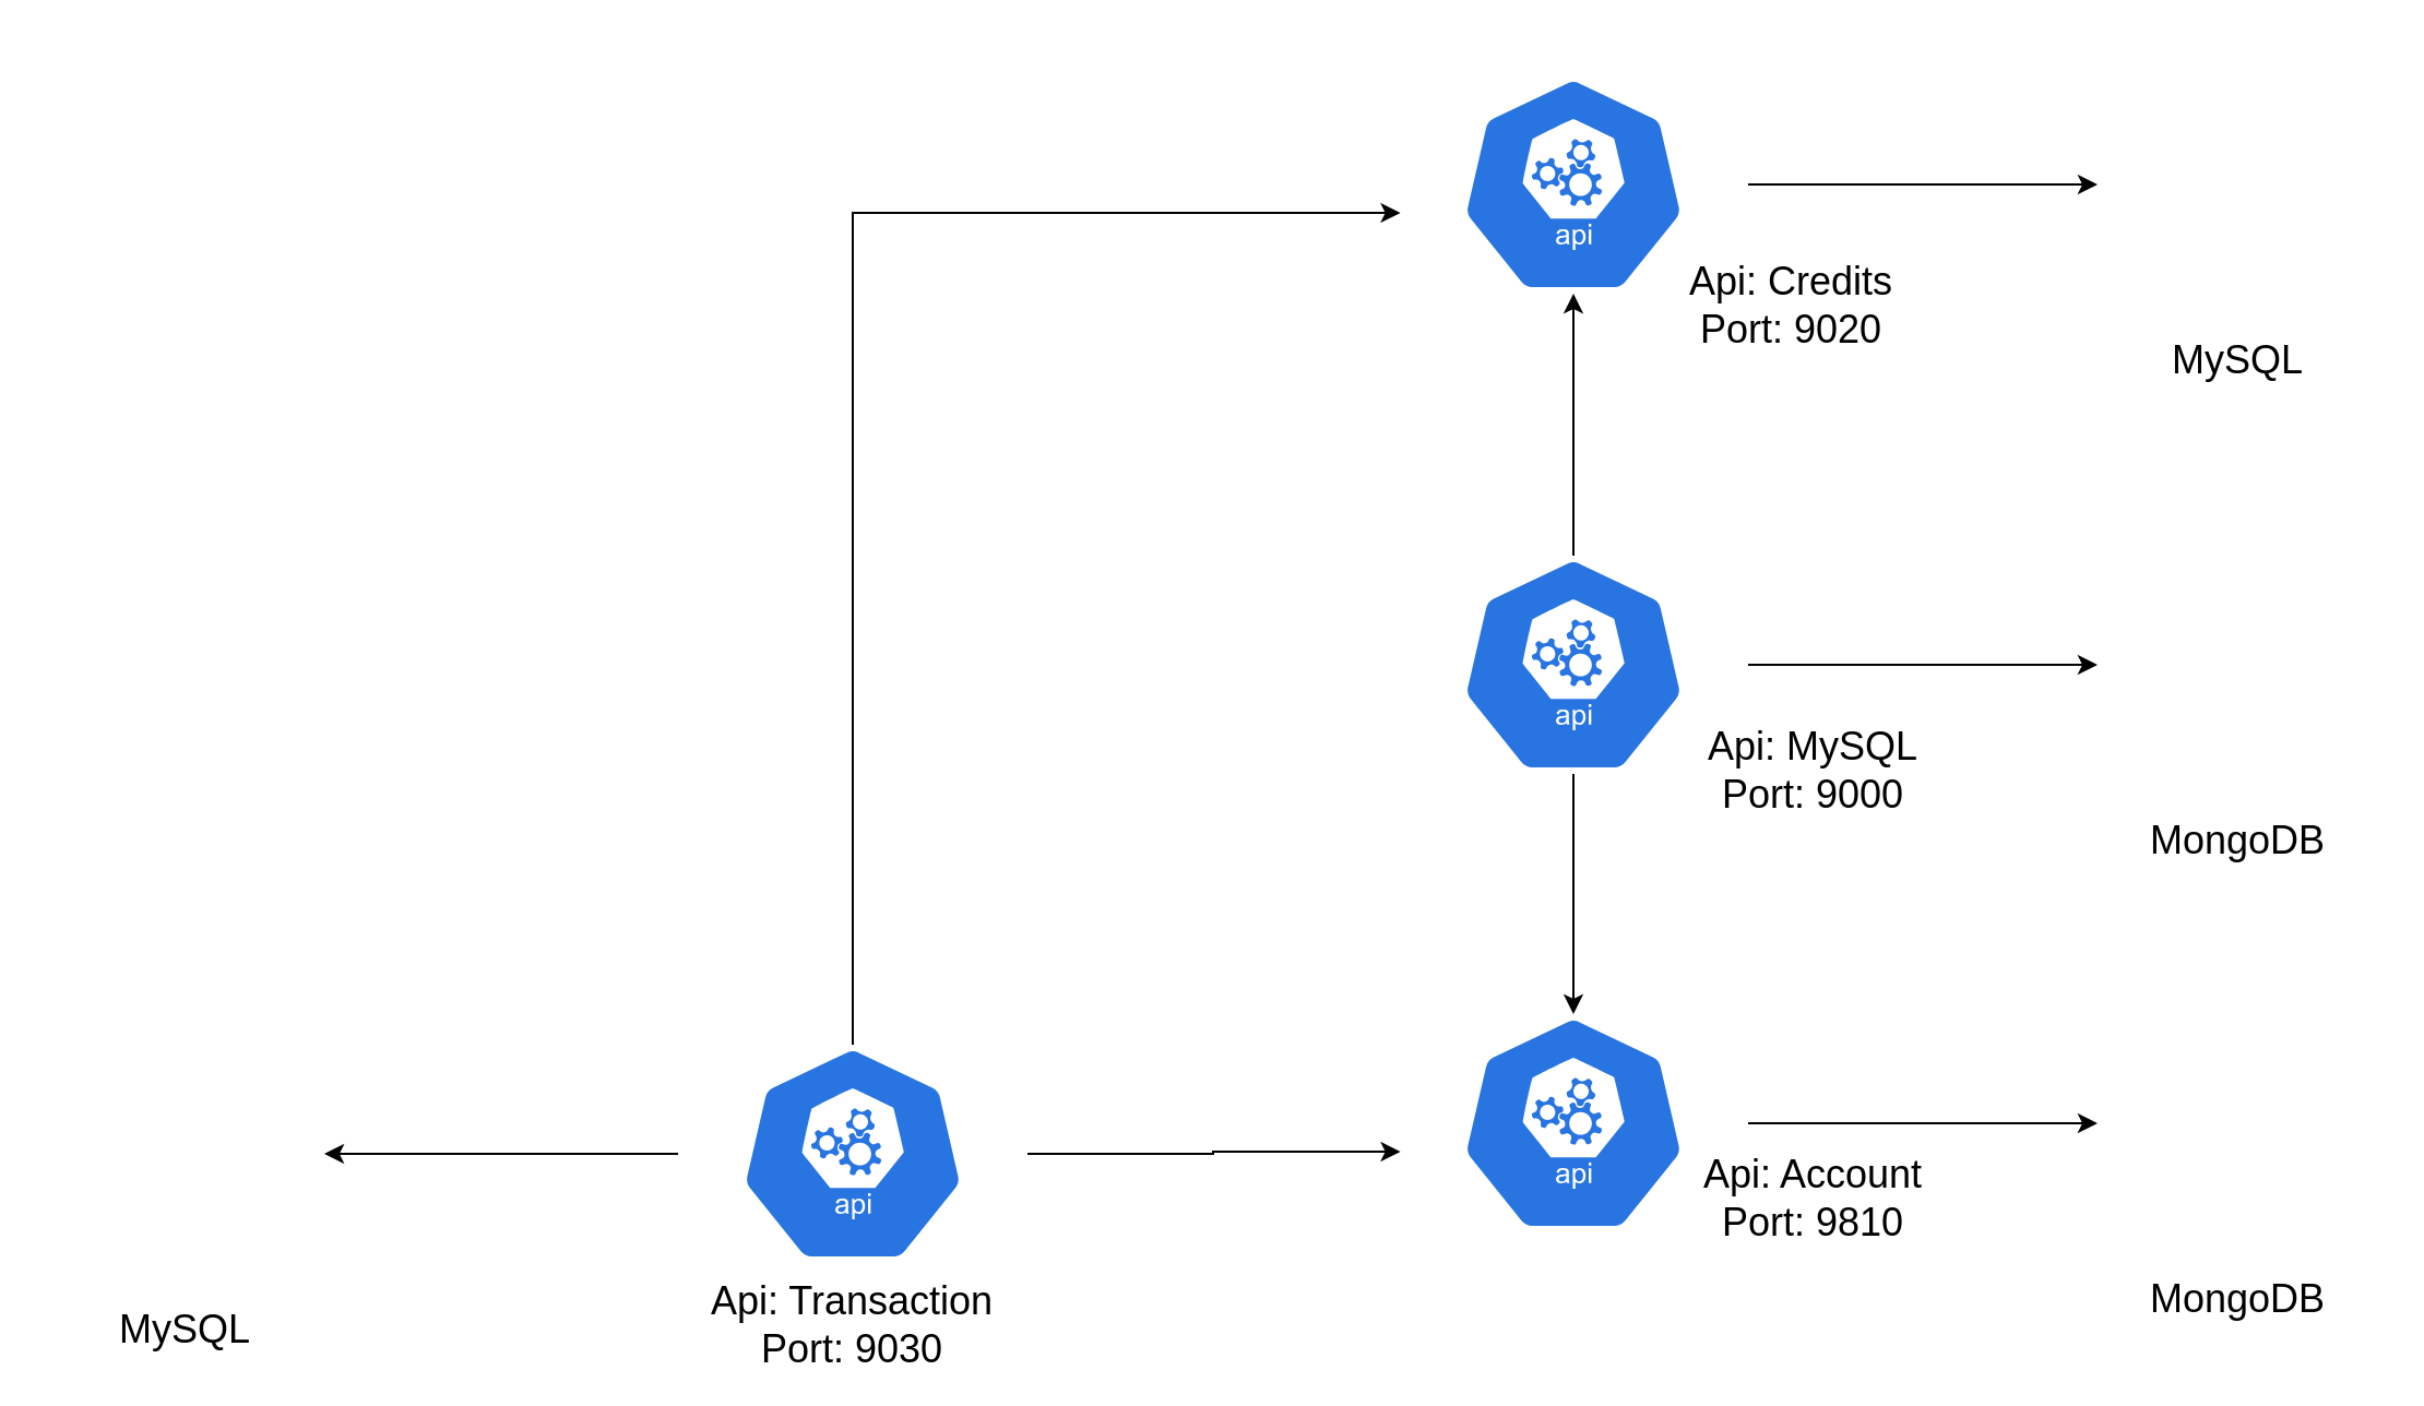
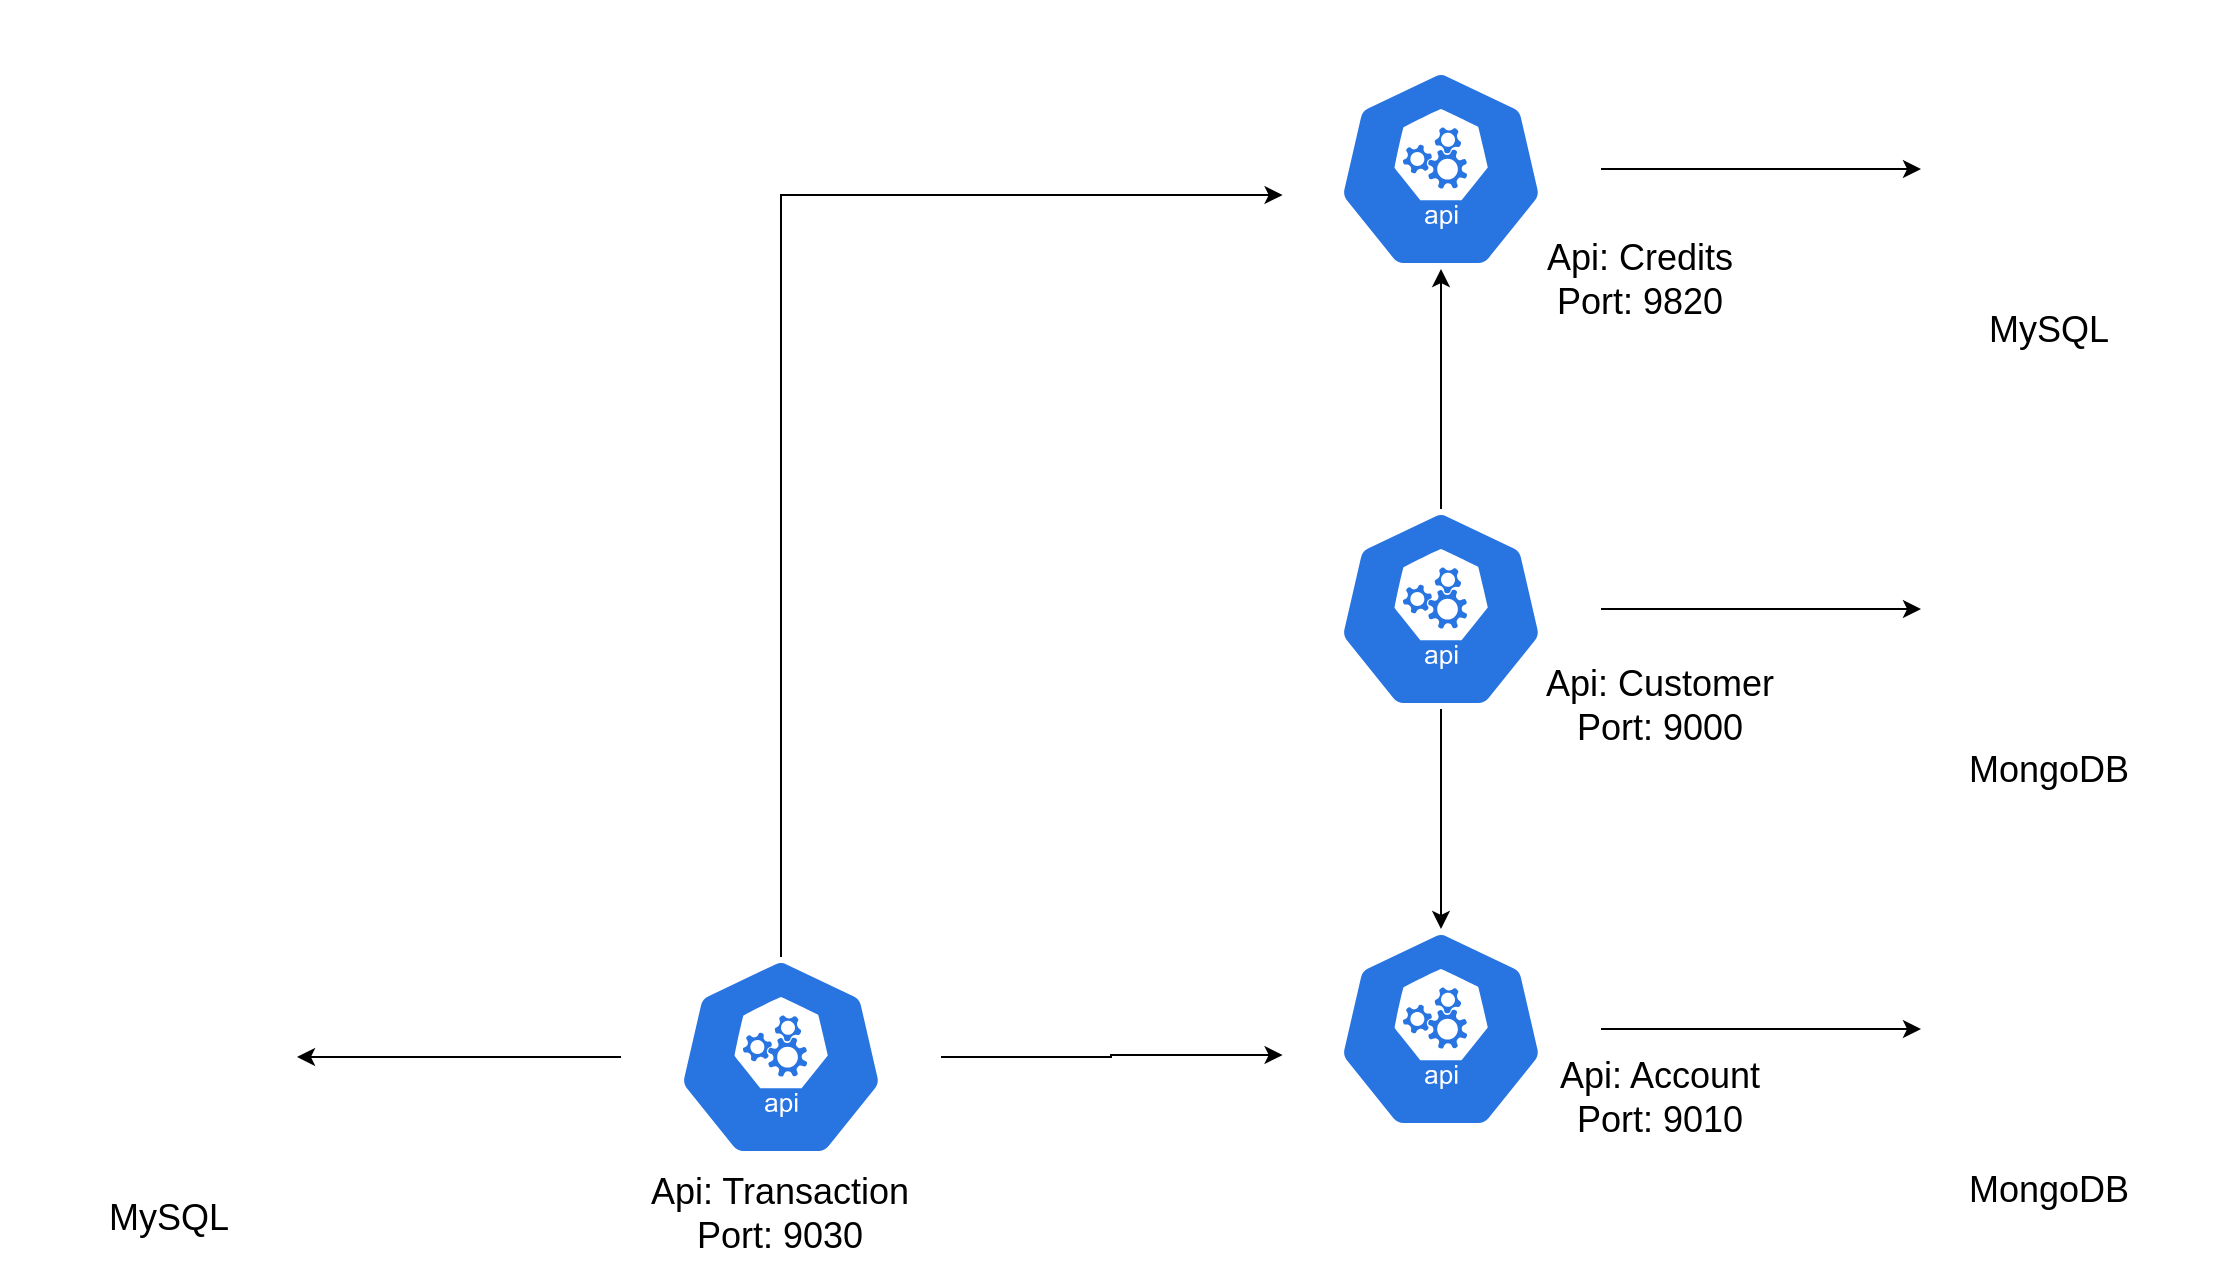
- <mxCell id="15" value="&lt;font style=&quot;font-size: 18px;&quot;&gt;Api: Credits&lt;br&gt;Port: 9020&lt;/font&gt;" style="text;html=1;strokeColor=none;fillColor=none;align=center;verticalAlign=middle;whiteSpace=wrap;rounded=0;" vertex="1" parent="1"><mxGeometry x="760" y="125" width="120" height="30" as="geometry" /></mxCell>
+ <mxCell id="15" value="&lt;font style=&quot;font-size: 18px;&quot;&gt;Api: Credits&lt;br&gt;Port: 9820&lt;/font&gt;" style="text;html=1;strokeColor=none;fillColor=none;align=center;verticalAlign=middle;whiteSpace=wrap;rounded=0;" vertex="1" parent="1"><mxGeometry x="760" y="125" width="120" height="30" as="geometry" /></mxCell>
- <mxCell id="8" value="&lt;font style=&quot;font-size: 18px;&quot;&gt;Api: MySQL&lt;br&gt;Port: 9000&lt;/font&gt;" style="text;html=1;strokeColor=none;fillColor=none;align=center;verticalAlign=middle;whiteSpace=wrap;rounded=0;" vertex="1" parent="1"><mxGeometry x="770" y="338" width="120" height="30" as="geometry" /></mxCell>
+ <mxCell id="8" value="&lt;font style=&quot;font-size: 18px;&quot;&gt;Api: Customer&lt;br&gt;Port: 9000&lt;/font&gt;" style="text;html=1;strokeColor=none;fillColor=none;align=center;verticalAlign=middle;whiteSpace=wrap;rounded=0;" vertex="1" parent="1"><mxGeometry x="770" y="338" width="120" height="30" as="geometry" /></mxCell>
- <mxCell id="11" value="&lt;font style=&quot;font-size: 18px;&quot;&gt;Api: Account&lt;br&gt;Port: 9810&lt;/font&gt;" style="text;html=1;strokeColor=none;fillColor=none;align=center;verticalAlign=middle;whiteSpace=wrap;rounded=0;" vertex="1" parent="1"><mxGeometry x="770" y="534" width="120" height="30" as="geometry" /></mxCell>
+ <mxCell id="11" value="&lt;font style=&quot;font-size: 18px;&quot;&gt;Api: Account&lt;br&gt;Port: 9010&lt;/font&gt;" style="text;html=1;strokeColor=none;fillColor=none;align=center;verticalAlign=middle;whiteSpace=wrap;rounded=0;" vertex="1" parent="1"><mxGeometry x="770" y="534" width="120" height="30" as="geometry" /></mxCell>
